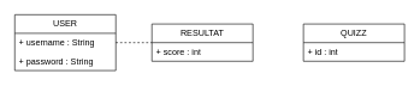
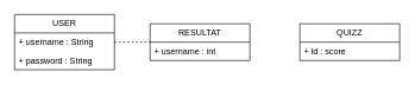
- <mxCell id="8" value="+ score : int" style="text;strokeColor=none;fillColor=none;align=left;verticalAlign=top;spacingLeft=4;spacingRight=4;overflow=hidden;rotatable=0;points=[[0,0.5],[1,0.5]];portConstraint=eastwest;whiteSpace=wrap;html=1;" parent="7" vertex="1"><mxGeometry y="26" width="140" height="26" as="geometry" /></mxCell>
+ <mxCell id="8" value="+ username : int" style="text;strokeColor=none;fillColor=none;align=left;verticalAlign=top;spacingLeft=4;spacingRight=4;overflow=hidden;rotatable=0;points=[[0,0.5],[1,0.5]];portConstraint=eastwest;whiteSpace=wrap;html=1;" parent="7" vertex="1"><mxGeometry y="26" width="140" height="26" as="geometry" /></mxCell>
- <mxCell id="6" value="+ id : int" style="text;strokeColor=none;fillColor=none;align=left;verticalAlign=top;spacingLeft=4;spacingRight=4;overflow=hidden;rotatable=0;points=[[0,0.5],[1,0.5]];portConstraint=eastwest;whiteSpace=wrap;html=1;" parent="5" vertex="1"><mxGeometry y="26" width="140" height="26" as="geometry" /></mxCell>
+ <mxCell id="6" value="+ id : score" style="text;strokeColor=none;fillColor=none;align=left;verticalAlign=top;spacingLeft=4;spacingRight=4;overflow=hidden;rotatable=0;points=[[0,0.5],[1,0.5]];portConstraint=eastwest;whiteSpace=wrap;html=1;" parent="5" vertex="1"><mxGeometry y="26" width="140" height="26" as="geometry" /></mxCell>
